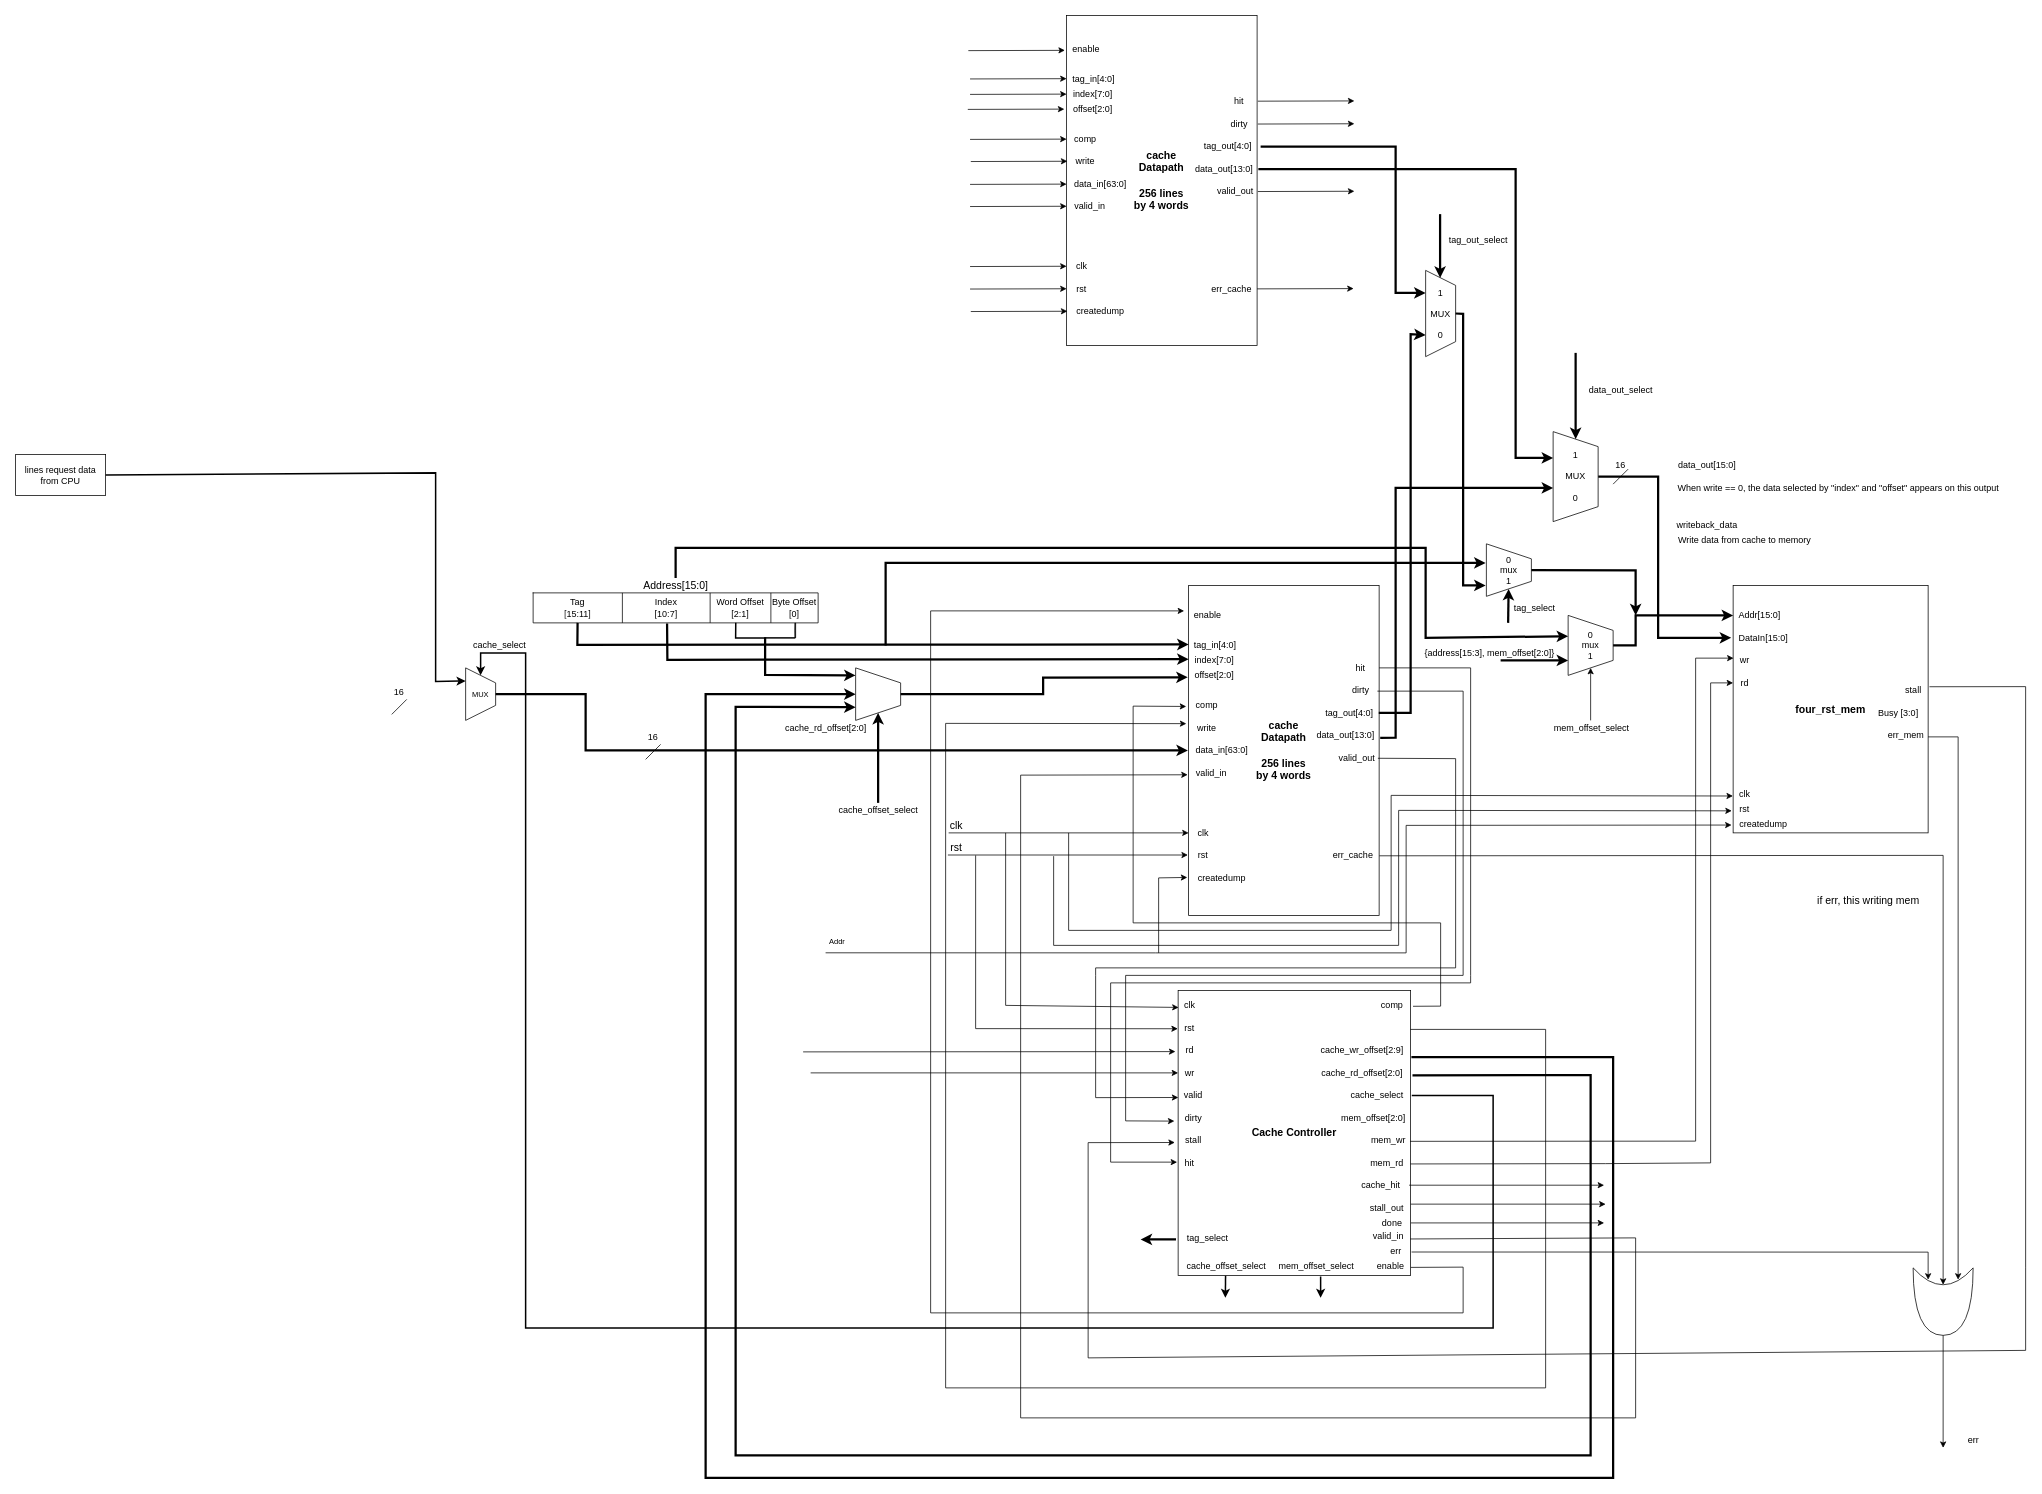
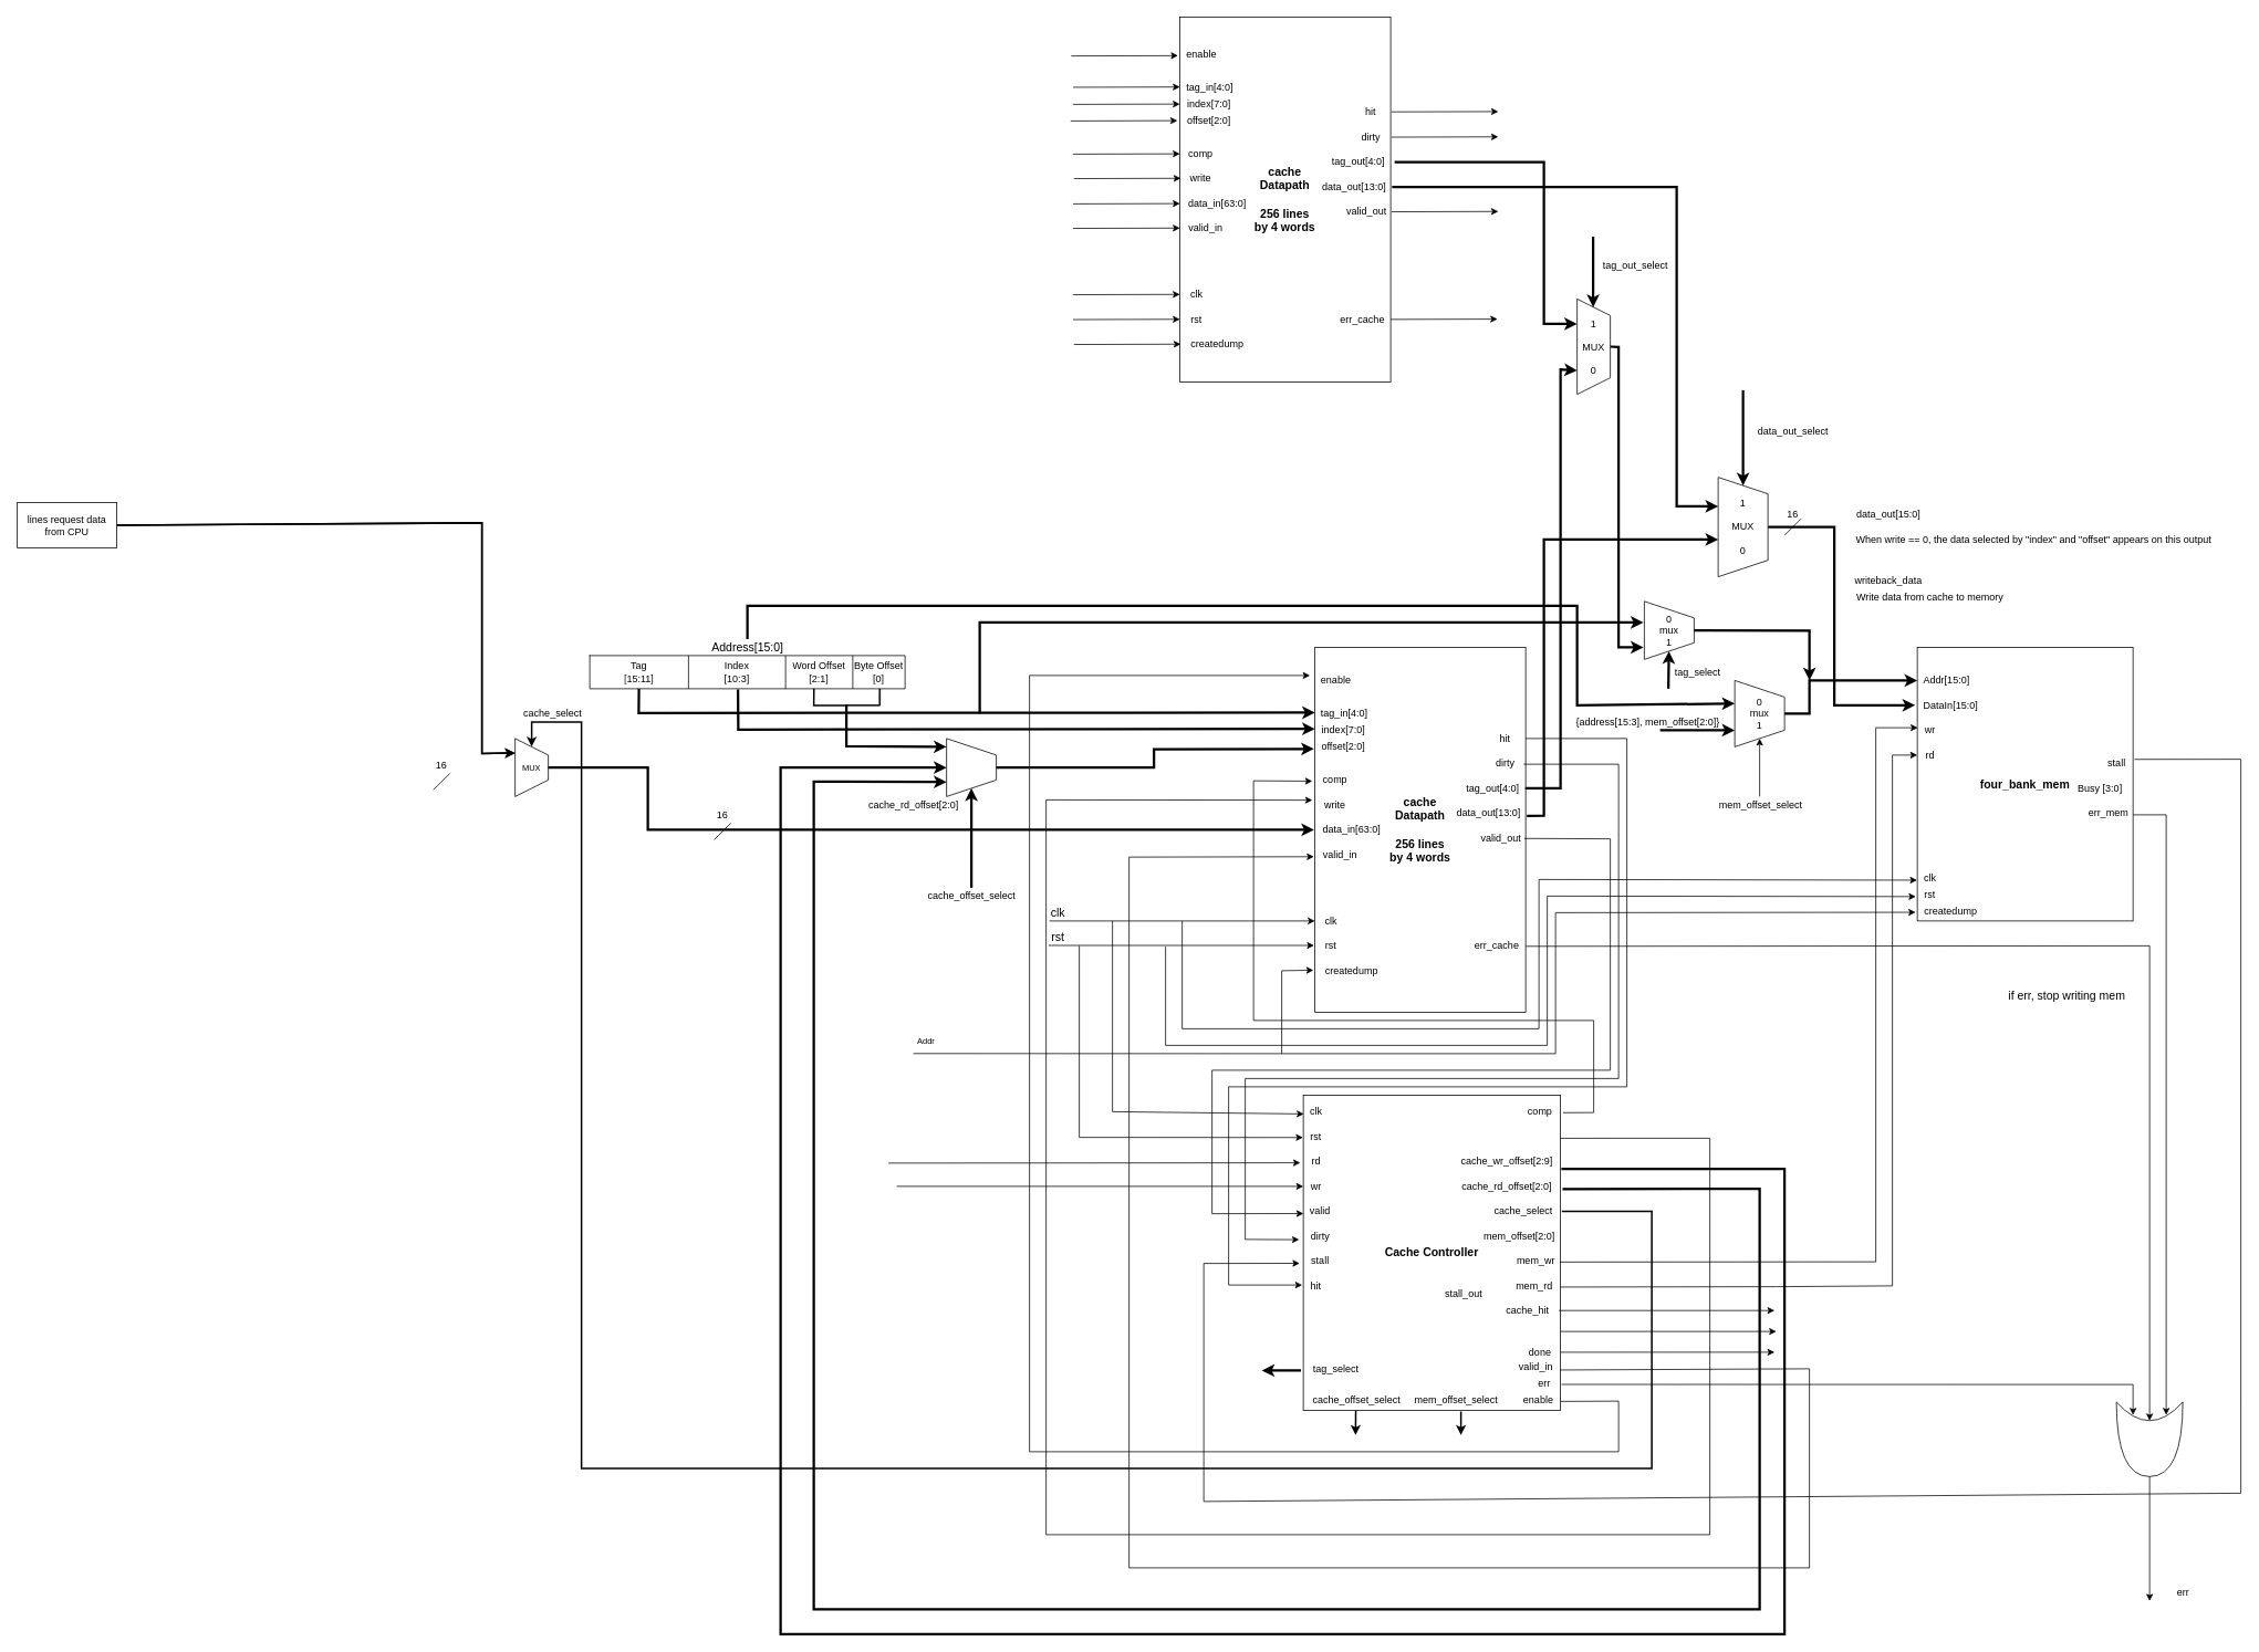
+ <mxCell id="121" value="" style="endArrow=classic;html=1;rounded=0;strokeWidth=2;exitX=1;exitY=0.5;exitDx=0;exitDy=0;entryX=0.25;entryY=1;entryDx=0;entryDy=0;" edge="1" parent="1" source="120" target="109"><mxGeometry width="50" height="50" relative="1" as="geometry"><mxPoint x="200" y="640" as="sourcePoint" /><mxPoint x="260" y="630" as="targetPoint" /><Array as="points"><mxPoint x="580" y="630" /><mxPoint x="580" y="908" /></Array></mxGeometry></mxCell>
- <mxCell id="93" value="&lt;span&gt;Index&lt;br&gt;[10:7]&lt;br&gt;&lt;/span&gt;" style="shape=partialRectangle;html=1;whiteSpace=wrap;connectable=0;fillColor=none;top=0;left=0;bottom=0;right=0;overflow=hidden;" vertex="1" parent="91"><mxGeometry x="119" width="117" height="40" as="geometry"><mxRectangle width="117" height="40" as="alternateBounds" /></mxGeometry></mxCell>
+ <mxCell id="93" value="&lt;span&gt;Index&lt;br&gt;[10:3]&lt;br&gt;&lt;/span&gt;" style="shape=partialRectangle;html=1;whiteSpace=wrap;connectable=0;fillColor=none;top=0;left=0;bottom=0;right=0;overflow=hidden;" vertex="1" parent="91"><mxGeometry x="119" width="117" height="40" as="geometry"><mxRectangle width="117" height="40" as="alternateBounds" /></mxGeometry></mxCell>
- <mxCell id="37" value="&lt;b&gt;&lt;font style=&quot;font-size: 14px&quot;&gt;four_rst_mem&lt;br&gt;&lt;/font&gt;&lt;/b&gt;" style="rounded=0;whiteSpace=wrap;html=1;fontColor=#000000;fillColor=none;" vertex="1" parent="1"><mxGeometry x="2310" y="780" width="260" height="330" as="geometry" /></mxCell>
+ <mxCell id="37" value="&lt;b&gt;&lt;font style=&quot;font-size: 14px&quot;&gt;four_bank_mem&lt;br&gt;&lt;/font&gt;&lt;/b&gt;" style="rounded=0;whiteSpace=wrap;html=1;fontColor=#000000;fillColor=none;" vertex="1" parent="1"><mxGeometry x="2310" y="780" width="260" height="330" as="geometry" /></mxCell>
- <mxCell id="70" value="if err, this writing mem" style="text;html=1;align=center;verticalAlign=middle;resizable=0;points=[];autosize=1;strokeColor=none;fillColor=none;fontSize=14;fontColor=#000000;" vertex="1" parent="1"><mxGeometry x="2410" y="1190" width="160" height="20" as="geometry" /></mxCell>
+ <mxCell id="70" value="if err, stop writing mem" style="text;html=1;align=center;verticalAlign=middle;resizable=0;points=[];autosize=1;strokeColor=none;fillColor=none;fontSize=14;fontColor=#000000;" vertex="1" parent="1"><mxGeometry x="2410" y="1190" width="160" height="20" as="geometry" /></mxCell>
- <mxCell id="131" value="stall_out" style="text;html=1;align=center;verticalAlign=middle;resizable=0;points=[];autosize=1;strokeColor=none;fillColor=none;" vertex="1" parent="1"><mxGeometry x="1818" y="1600" width="60" height="20" as="geometry" /></mxCell>
+ <mxCell id="131" value="stall_out" style="text;html=1;align=center;verticalAlign=middle;resizable=0;points=[];autosize=1;strokeColor=none;fillColor=none;" vertex="1" parent="1"><mxGeometry x="1733" y="1550" width="60" height="20" as="geometry" /></mxCell>
